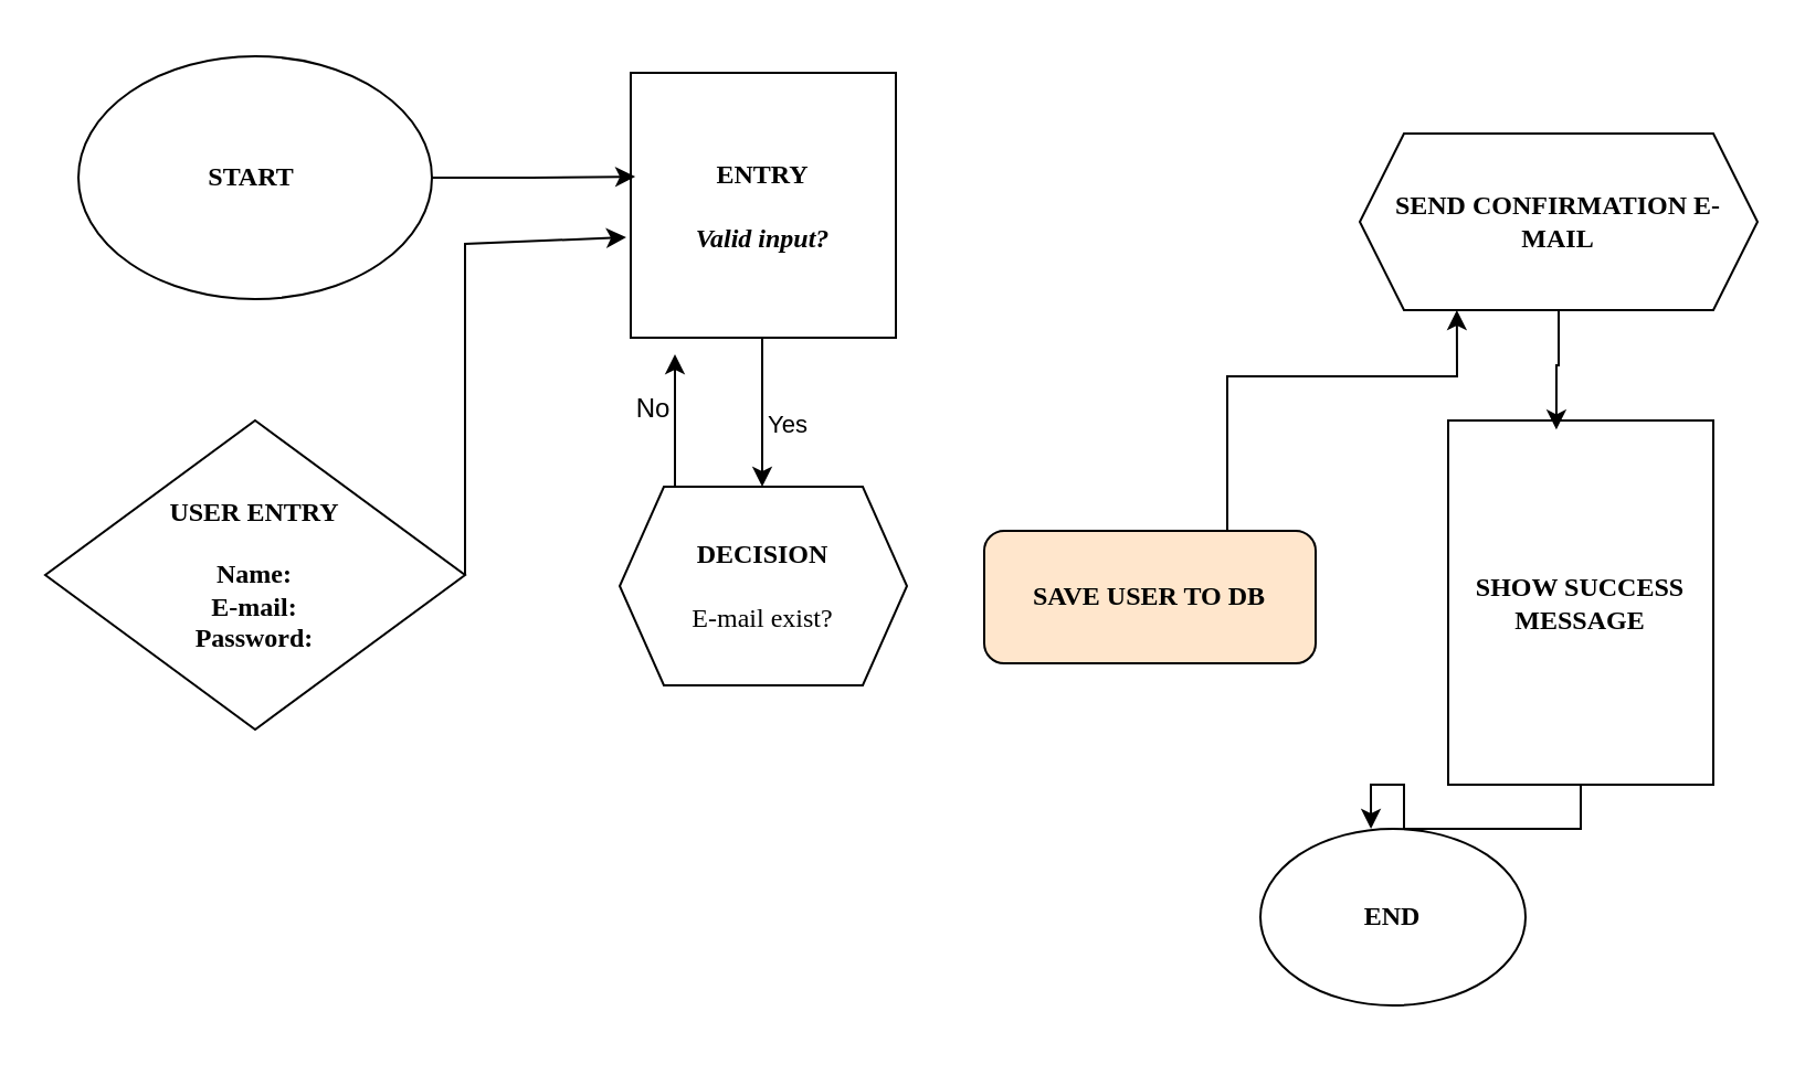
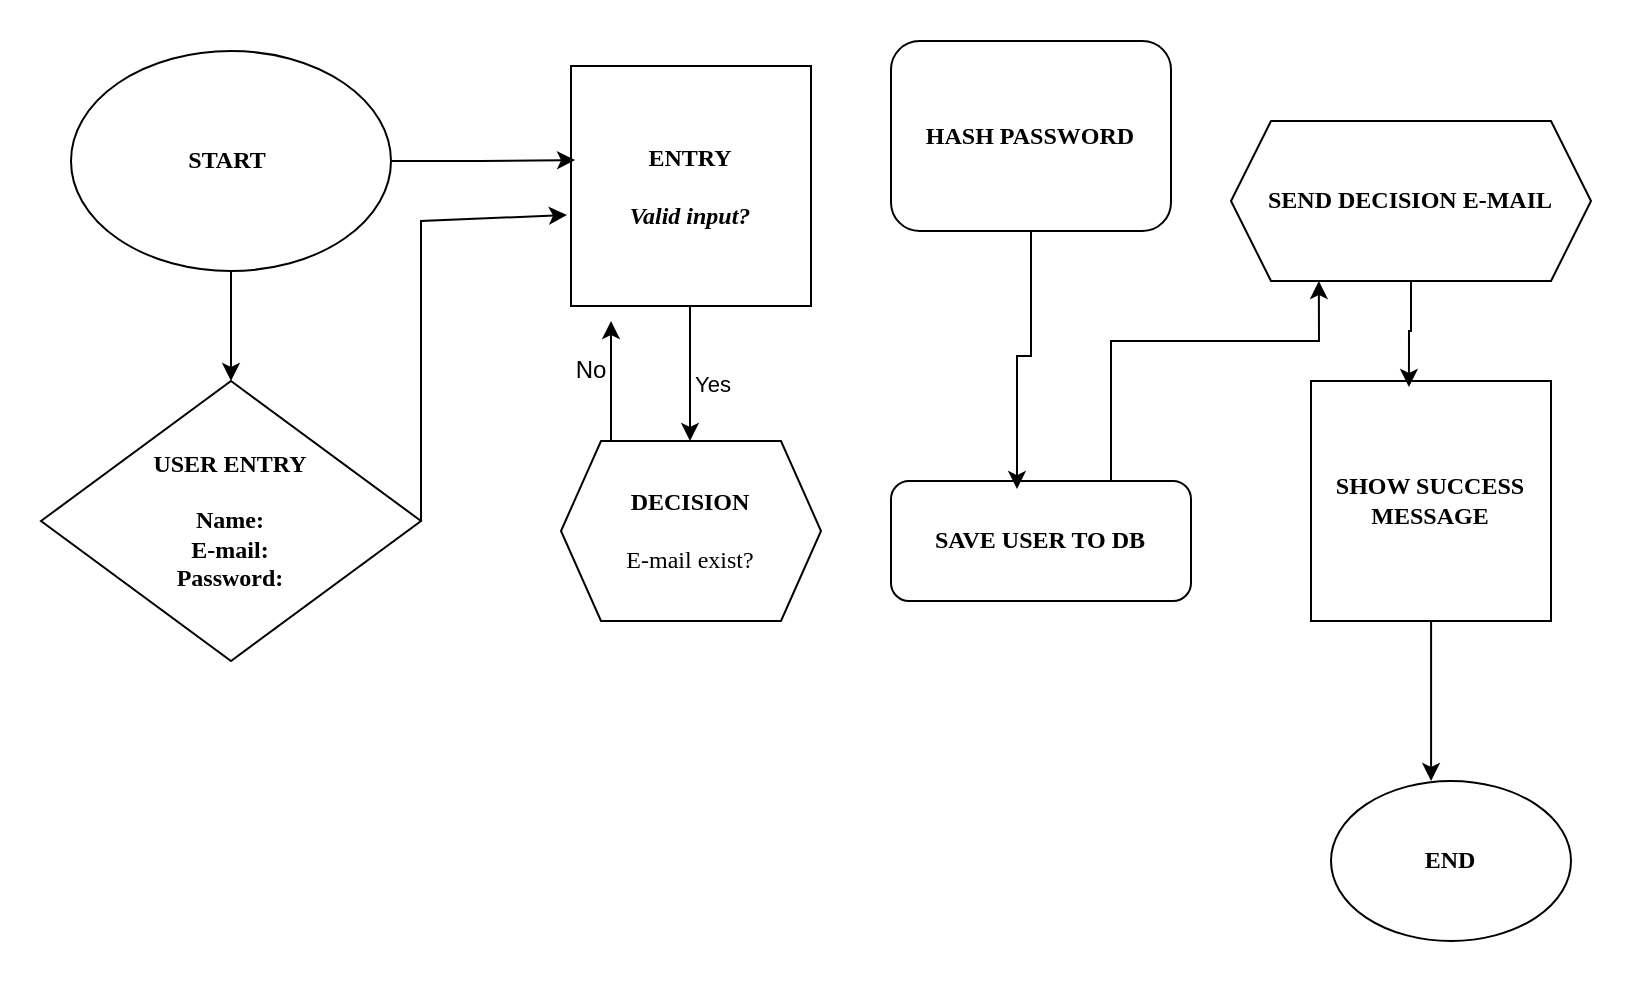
+ <mxCell id="9" value="&lt;font face=&quot;Times New Roman&quot;&gt;&lt;b&gt;HASH PASSWORD&lt;/b&gt;&lt;/font&gt;" style="rounded=1;whiteSpace=wrap;html=1;" vertex="1" parent="1"><mxGeometry x="445" y="20" width="140" height="95" as="geometry" /></mxCell>
- <mxCell id="12" value="&lt;font face=&quot;Times New Roman&quot;&gt;&lt;b&gt;SEND CONFIRMATION E-MAIL&lt;/b&gt;&lt;/font&gt;" style="shape=hexagon;perimeter=hexagonPerimeter2;whiteSpace=wrap;html=1;fixedSize=1;" vertex="1" parent="1"><mxGeometry x="615" y="60" width="180" height="80" as="geometry" /></mxCell>
+ <mxCell id="12" value="&lt;font face=&quot;Times New Roman&quot;&gt;&lt;b&gt;SEND DECISION E-MAIL&lt;/b&gt;&lt;/font&gt;" style="shape=hexagon;perimeter=hexagonPerimeter2;whiteSpace=wrap;html=1;fixedSize=1;" vertex="1" parent="1"><mxGeometry x="615" y="60" width="180" height="80" as="geometry" /></mxCell>
+ <mxCell id="2" style="edgeStyle=orthogonalEdgeStyle;rounded=0;orthogonalLoop=1;jettySize=auto;html=1;entryX=0.5;entryY=0;entryDx=0;entryDy=0;" edge="1" parent="1" source="3" target="4"><mxGeometry relative="1" as="geometry" /></mxCell>
+ <mxCell id="17" style="edgeStyle=orthogonalEdgeStyle;rounded=0;orthogonalLoop=1;jettySize=auto;html=1;exitX=0.5;exitY=1;exitDx=0;exitDy=0;entryX=0.42;entryY=0.067;entryDx=0;entryDy=0;entryPerimeter=0;" edge="1" parent="1" source="9" target="10"><mxGeometry relative="1" as="geometry" /></mxCell>
- <mxCell id="10" value="&lt;font face=&quot;Times New Roman&quot;&gt;&lt;b&gt;SAVE USER TO DB&lt;/b&gt;&lt;/font&gt;" style="rounded=1;whiteSpace=wrap;html=1;fillColor=#ffe6cc;" vertex="1" parent="1"><mxGeometry x="445" y="240" width="150" height="60" as="geometry" /></mxCell>
+ <mxCell id="10" value="&lt;font face=&quot;Times New Roman&quot;&gt;&lt;b&gt;SAVE USER TO DB&lt;/b&gt;&lt;/font&gt;" style="rounded=1;whiteSpace=wrap;html=1;" vertex="1" parent="1"><mxGeometry x="445" y="240" width="150" height="60" as="geometry" /></mxCell>
- <mxCell id="13" value="&lt;font face=&quot;Times New Roman&quot;&gt;&lt;b&gt;SHOW SUCCESS MESSAGE&lt;/b&gt;&lt;/font&gt;" style="whiteSpace=wrap;html=1;aspect=fixed;" vertex="1" parent="1"><mxGeometry x="655" y="190" width="120" height="165" as="geometry" /></mxCell>
+ <mxCell id="13" value="&lt;font face=&quot;Times New Roman&quot;&gt;&lt;b&gt;SHOW SUCCESS MESSAGE&lt;/b&gt;&lt;/font&gt;" style="whiteSpace=wrap;html=1;aspect=fixed;" vertex="1" parent="1"><mxGeometry x="655" y="190" width="120" height="120" as="geometry" /></mxCell>
- <mxCell id="11" value="&lt;font face=&quot;Times New Roman&quot;&gt;&lt;b&gt;END&lt;/b&gt;&lt;/font&gt;" style="ellipse;whiteSpace=wrap;html=1;" vertex="1" parent="1"><mxGeometry x="570" y="375" width="120" height="80" as="geometry" /></mxCell>
+ <mxCell id="11" value="&lt;font face=&quot;Times New Roman&quot;&gt;&lt;b&gt;END&lt;/b&gt;&lt;/font&gt;" style="ellipse;whiteSpace=wrap;html=1;" vertex="1" parent="1"><mxGeometry x="665" y="390" width="120" height="80" as="geometry" /></mxCell>
